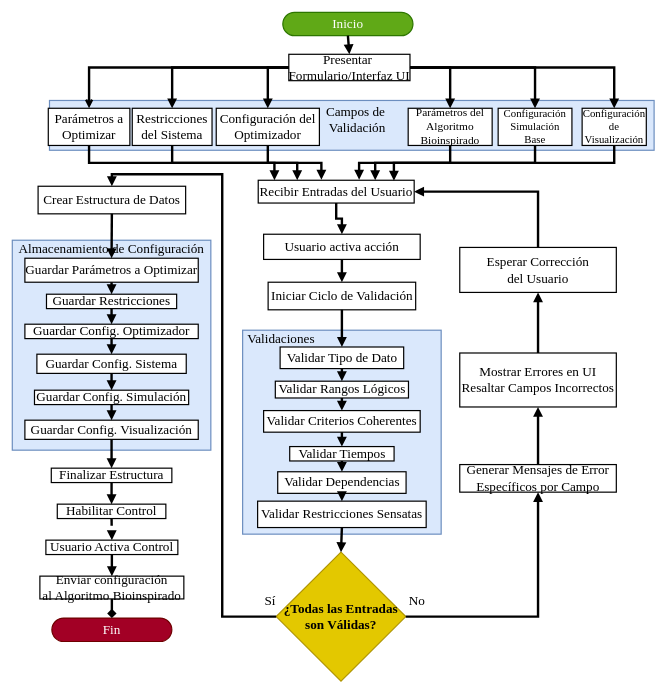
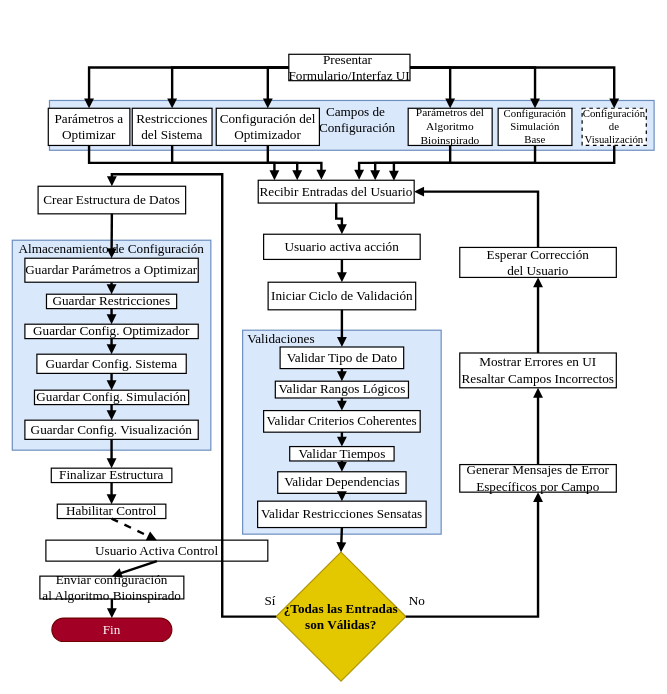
- <mxCell id="16" value="Inicio" style="rounded=1;whiteSpace=wrap;arcSize=50;strokeWidth=2;comic=0;enumerate=0;fillColor=#60a917;fontColor=#ffffff;strokeColor=#2D7600;fontSize=22;fontFamily=Times New Roman;" parent="1" vertex="1"><mxGeometry x="471" y="20" width="217" height="39" as="geometry" /></mxCell>
- <mxCell id="31" value="" style="curved=1;startArrow=none;endArrow=block;exitX=0.5;exitY=1;entryX=0.5;entryY=0;rounded=0;comic=0;enumerate=0;fontSize=22;fontFamily=Times New Roman;strokeWidth=4;" parent="1" source="16" target="17" edge="1"><mxGeometry relative="1" as="geometry"><Array as="points" /></mxGeometry></mxCell>
- <mxCell id="73" value="" style="startArrow=none;endArrow=open;exitX=0;exitY=0.5;entryX=0.5;entryY=0;rounded=0;comic=0;enumerate=0;edgeStyle=orthogonalEdgeStyle;exitDx=0;exitDy=0;fontSize=22;fontFamily=Times New Roman;strokeWidth=4;" parent="1" source="17" target="58" edge="1"><mxGeometry relative="1" as="geometry" /></mxCell>
+ <mxCell id="73" value="" style="startArrow=none;endArrow=block;exitX=0;exitY=0.5;entryX=0.5;entryY=0;rounded=0;comic=0;enumerate=0;edgeStyle=orthogonalEdgeStyle;exitDx=0;exitDy=0;fontSize=22;fontFamily=Times New Roman;strokeWidth=4;" parent="1" source="17" target="58" edge="1"><mxGeometry relative="1" as="geometry" /></mxCell>
- <mxCell id="57" value="Campos de&#10; Validación" style="whiteSpace=wrap;strokeWidth=2;verticalAlign=top;comic=0;enumerate=0;fillColor=#dae8fc;strokeColor=#6c8ebf;fontSize=22;spacingLeft=13;fontFamily=Times New Roman;" parent="1" vertex="1"><mxGeometry x="82" y="167" width="1008" height="83" as="geometry" /></mxCell>
+ <mxCell id="57" value="Campos de&#10; Configuración" style="whiteSpace=wrap;strokeWidth=2;verticalAlign=top;comic=0;enumerate=0;fillColor=#dae8fc;strokeColor=#6c8ebf;fontSize=22;spacingLeft=13;fontFamily=Times New Roman;" parent="1" vertex="1"><mxGeometry x="82" y="167" width="1008" height="83" as="geometry" /></mxCell>
- <mxCell id="63" value="Configuración de &#10;        Visualización" style="whiteSpace=wrap;strokeWidth=2;comic=0;enumerate=0;fontSize=18;fontFamily=Times New Roman;" parent="1" vertex="1"><mxGeometry x="970" y="180" width="107" height="62" as="geometry" /></mxCell>
+ <mxCell id="63" value="Configuración de &#10;        Visualización" style="whiteSpace=wrap;strokeWidth=2;comic=0;enumerate=0;fontSize=18;fontFamily=Times New Roman;dashed=1;" parent="1" vertex="1"><mxGeometry x="970" y="180" width="107" height="62" as="geometry" /></mxCell>
- <mxCell id="24" value="Esperar Corrección&#10;del Usuario" style="whiteSpace=wrap;strokeWidth=2;comic=0;enumerate=0;fontSize=22;fontFamily=Times New Roman;" parent="1" vertex="1"><mxGeometry x="766" y="412" width="261" height="75" as="geometry" /></mxCell>
+ <mxCell id="24" value="Esperar Corrección&#10;del Usuario" style="whiteSpace=wrap;strokeWidth=2;comic=0;enumerate=0;fontSize=22;fontFamily=Times New Roman;" parent="1" vertex="1"><mxGeometry x="766" y="412" width="261" height="50" as="geometry" /></mxCell>
- <mxCell id="23" value="Mostrar Errores en UI&#10;Resaltar Campos Incorrectos" style="whiteSpace=wrap;strokeWidth=2;comic=0;enumerate=0;fontSize=22;fontFamily=Times New Roman;" parent="1" vertex="1"><mxGeometry x="766" y="588" width="261" height="90" as="geometry" /></mxCell>
+ <mxCell id="23" value="Mostrar Errores en UI&#10;Resaltar Campos Incorrectos" style="whiteSpace=wrap;strokeWidth=2;comic=0;enumerate=0;fontSize=22;fontFamily=Times New Roman;" parent="1" vertex="1"><mxGeometry x="766" y="588" width="261" height="58" as="geometry" /></mxCell>
- <mxCell id="28" value="Usuario Activa Control" style="whiteSpace=wrap;strokeWidth=2;comic=0;enumerate=0;fontSize=22;fontFamily=Times New Roman;" parent="1" vertex="1"><mxGeometry x="76" y="900" width="220" height="24" as="geometry" /></mxCell>
+ <mxCell id="28" value="Usuario Activa Control" style="whiteSpace=wrap;strokeWidth=2;comic=0;enumerate=0;fontSize=22;fontFamily=Times New Roman;" parent="1" vertex="1"><mxGeometry x="76" y="900" width="370" height="35" as="geometry" /></mxCell>
- <mxCell id="56" value="" style="curved=1;startArrow=none;endArrow=diamond;exitX=0.5;exitY=1;entryX=0.5;entryY=0.01;rounded=0;comic=0;enumerate=0;fontSize=22;fontFamily=Times New Roman;strokeWidth=4;" parent="1" source="29" target="30" edge="1"><mxGeometry relative="1" as="geometry"><Array as="points" /></mxGeometry></mxCell>
+ <mxCell id="56" value="" style="curved=1;startArrow=none;endArrow=block;exitX=0.5;exitY=1;entryX=0.5;entryY=0.01;rounded=0;comic=0;enumerate=0;fontSize=22;fontFamily=Times New Roman;strokeWidth=4;" parent="1" source="29" target="30" edge="1"><mxGeometry relative="1" as="geometry"><Array as="points" /></mxGeometry></mxCell>
